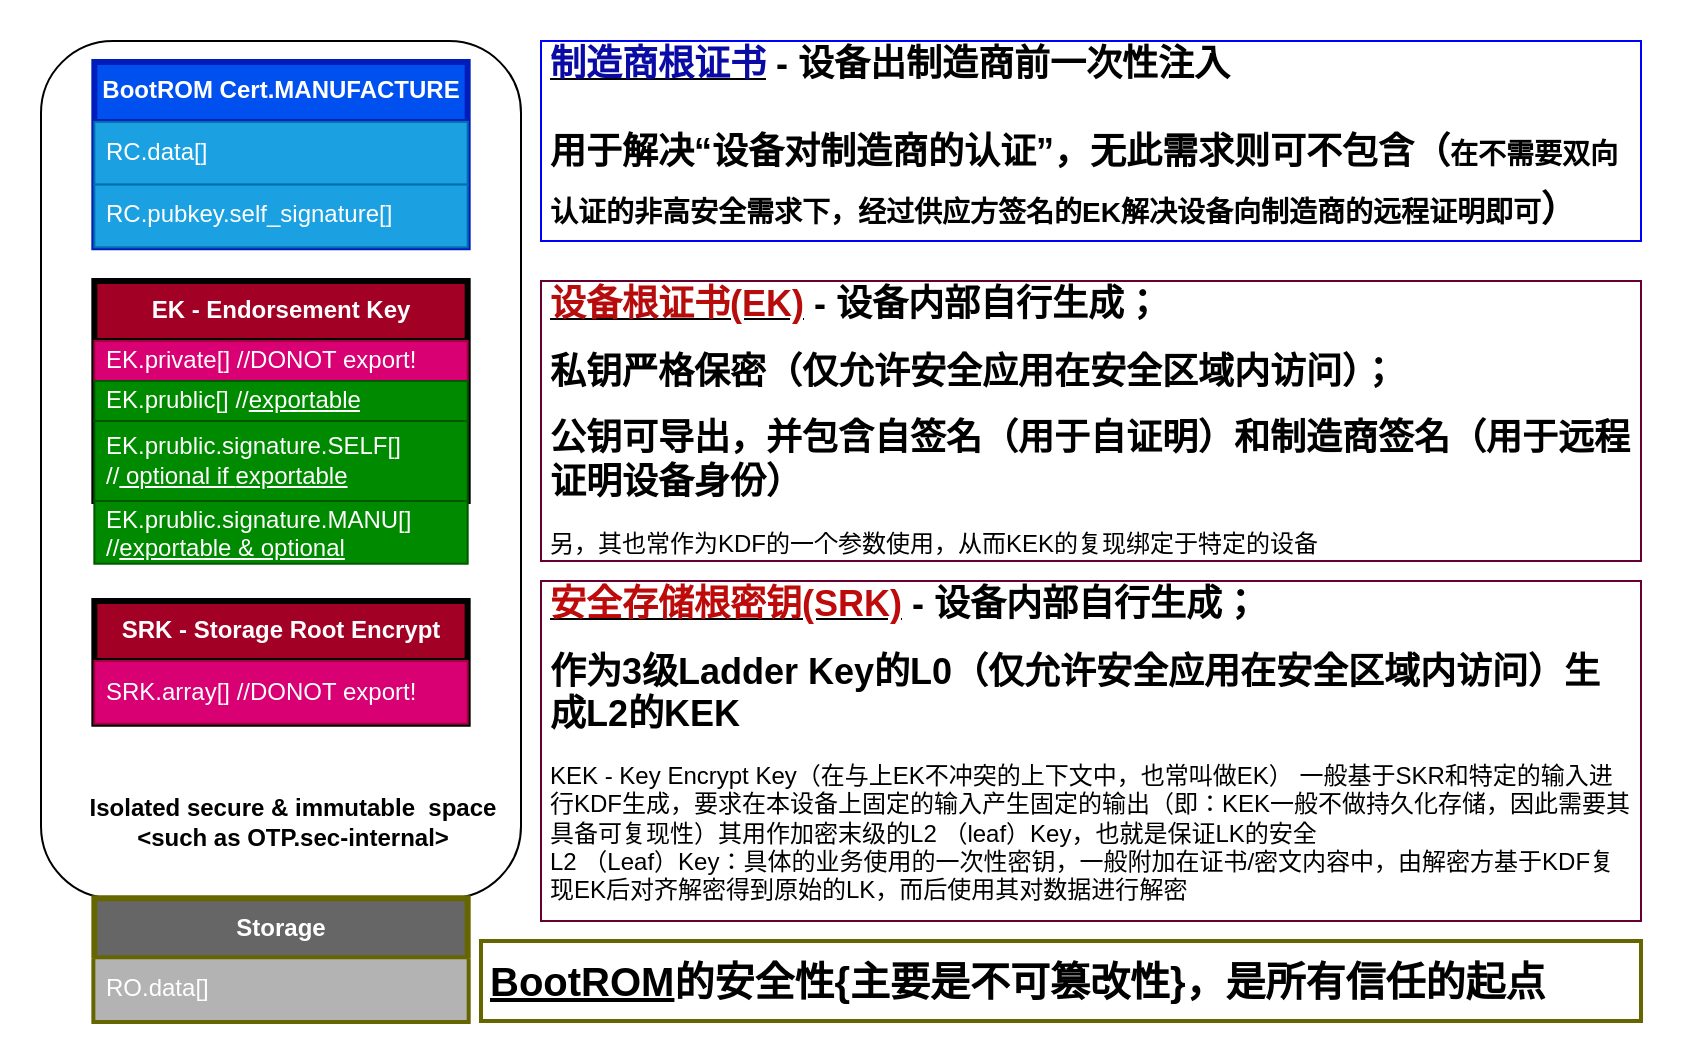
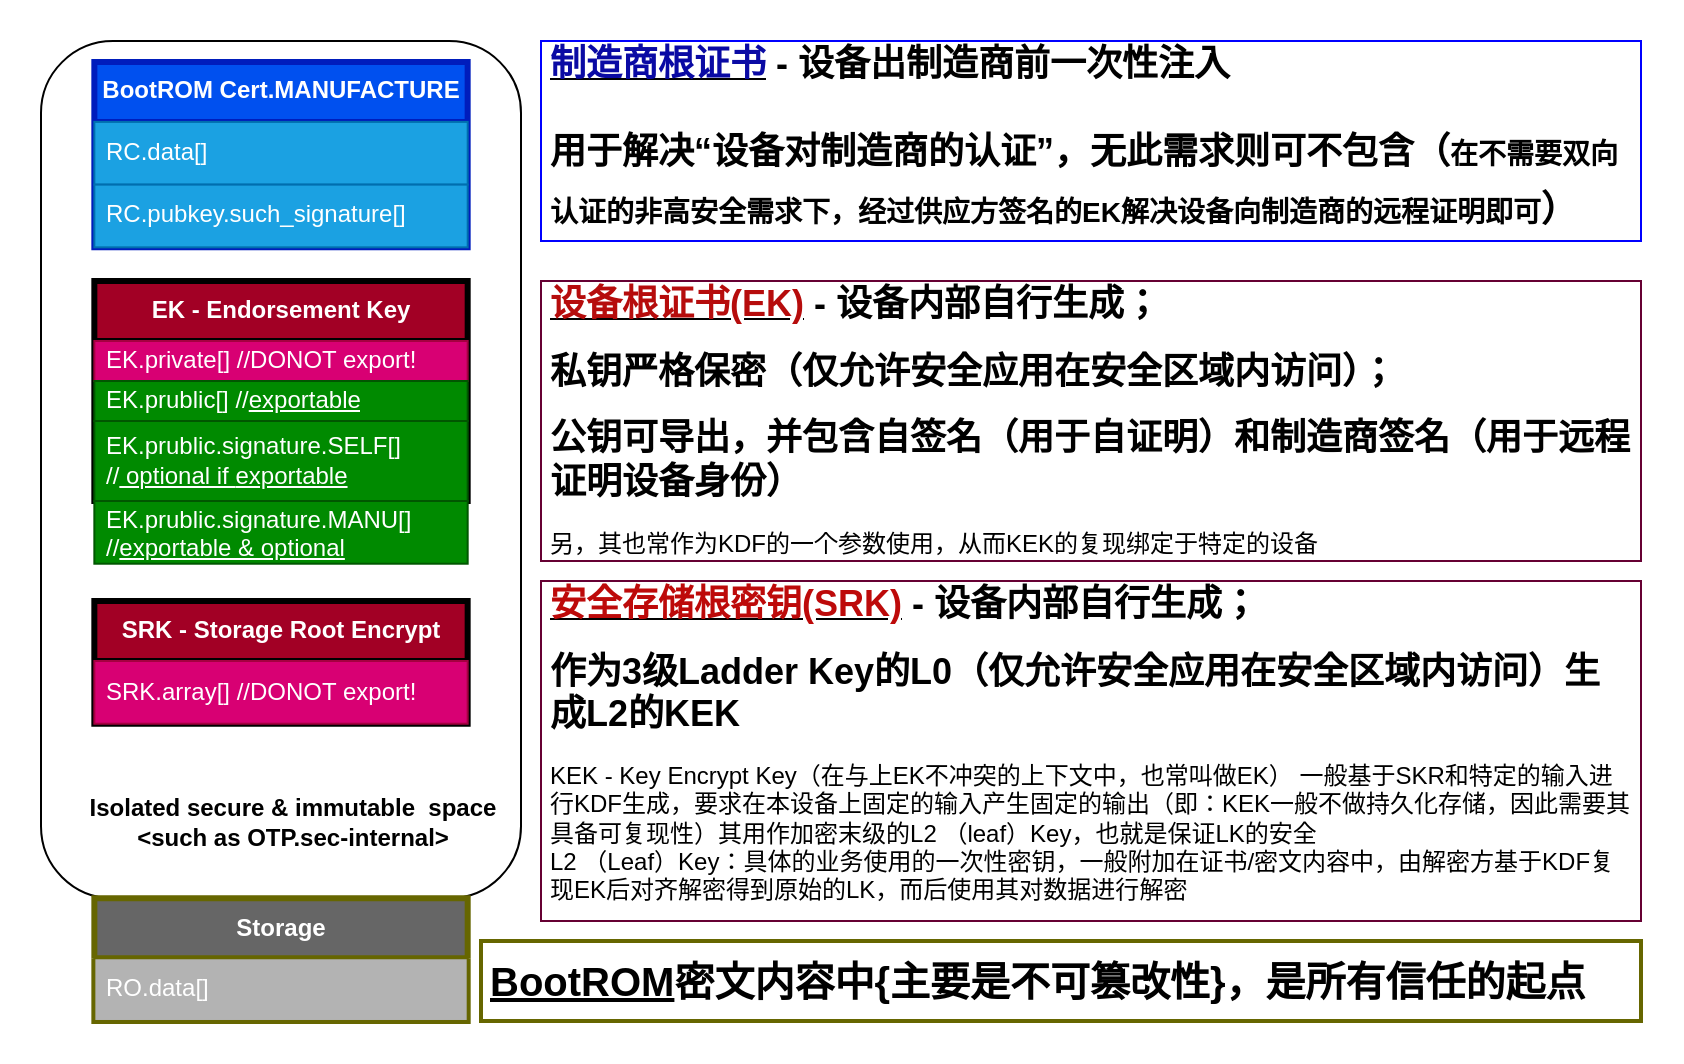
- <mxCell id="11" value="RC.pubkey.self_signature[]" style="text;strokeColor=#006EAF;fillColor=#1ba1e2;align=left;verticalAlign=middle;spacingLeft=4;spacingRight=4;overflow=hidden;points=[[0,0.5],[1,0.5]];portConstraint=eastwest;rotatable=0;whiteSpace=wrap;html=1;fontColor=#ffffff;" parent="9" vertex="1"><mxGeometry y="61.364" width="186.667" height="31.364" as="geometry" /></mxCell>
+ <mxCell id="11" value="RC.pubkey.such_signature[]" style="text;strokeColor=#006EAF;fillColor=#1ba1e2;align=left;verticalAlign=middle;spacingLeft=4;spacingRight=4;overflow=hidden;points=[[0,0.5],[1,0.5]];portConstraint=eastwest;rotatable=0;whiteSpace=wrap;html=1;fontColor=#ffffff;" parent="9" vertex="1"><mxGeometry y="61.364" width="186.667" height="31.364" as="geometry" /></mxCell>
- <mxCell id="18" value="&lt;h1&gt;&lt;font style=&quot;font-size: 20px;&quot;&gt;&lt;u&gt;BootROM&lt;/u&gt;的安全性{主要是不可篡改性}，是所有信任的起点&lt;/font&gt;&lt;/h1&gt;" style="text;html=1;spacing=5;spacingTop=-20;whiteSpace=wrap;overflow=hidden;rounded=0;strokeColor=#666600;strokeWidth=2;" parent="1" vertex="1"><mxGeometry x="240" y="470" width="580" height="40" as="geometry" /></mxCell>
+ <mxCell id="18" value="&lt;h1&gt;&lt;font style=&quot;font-size: 20px;&quot;&gt;&lt;u&gt;BootROM&lt;/u&gt;密文内容中{主要是不可篡改性}，是所有信任的起点&lt;/font&gt;&lt;/h1&gt;" style="text;html=1;spacing=5;spacingTop=-20;whiteSpace=wrap;overflow=hidden;rounded=0;strokeColor=#666600;strokeWidth=2;" parent="1" vertex="1"><mxGeometry x="240" y="470" width="580" height="40" as="geometry" /></mxCell>
